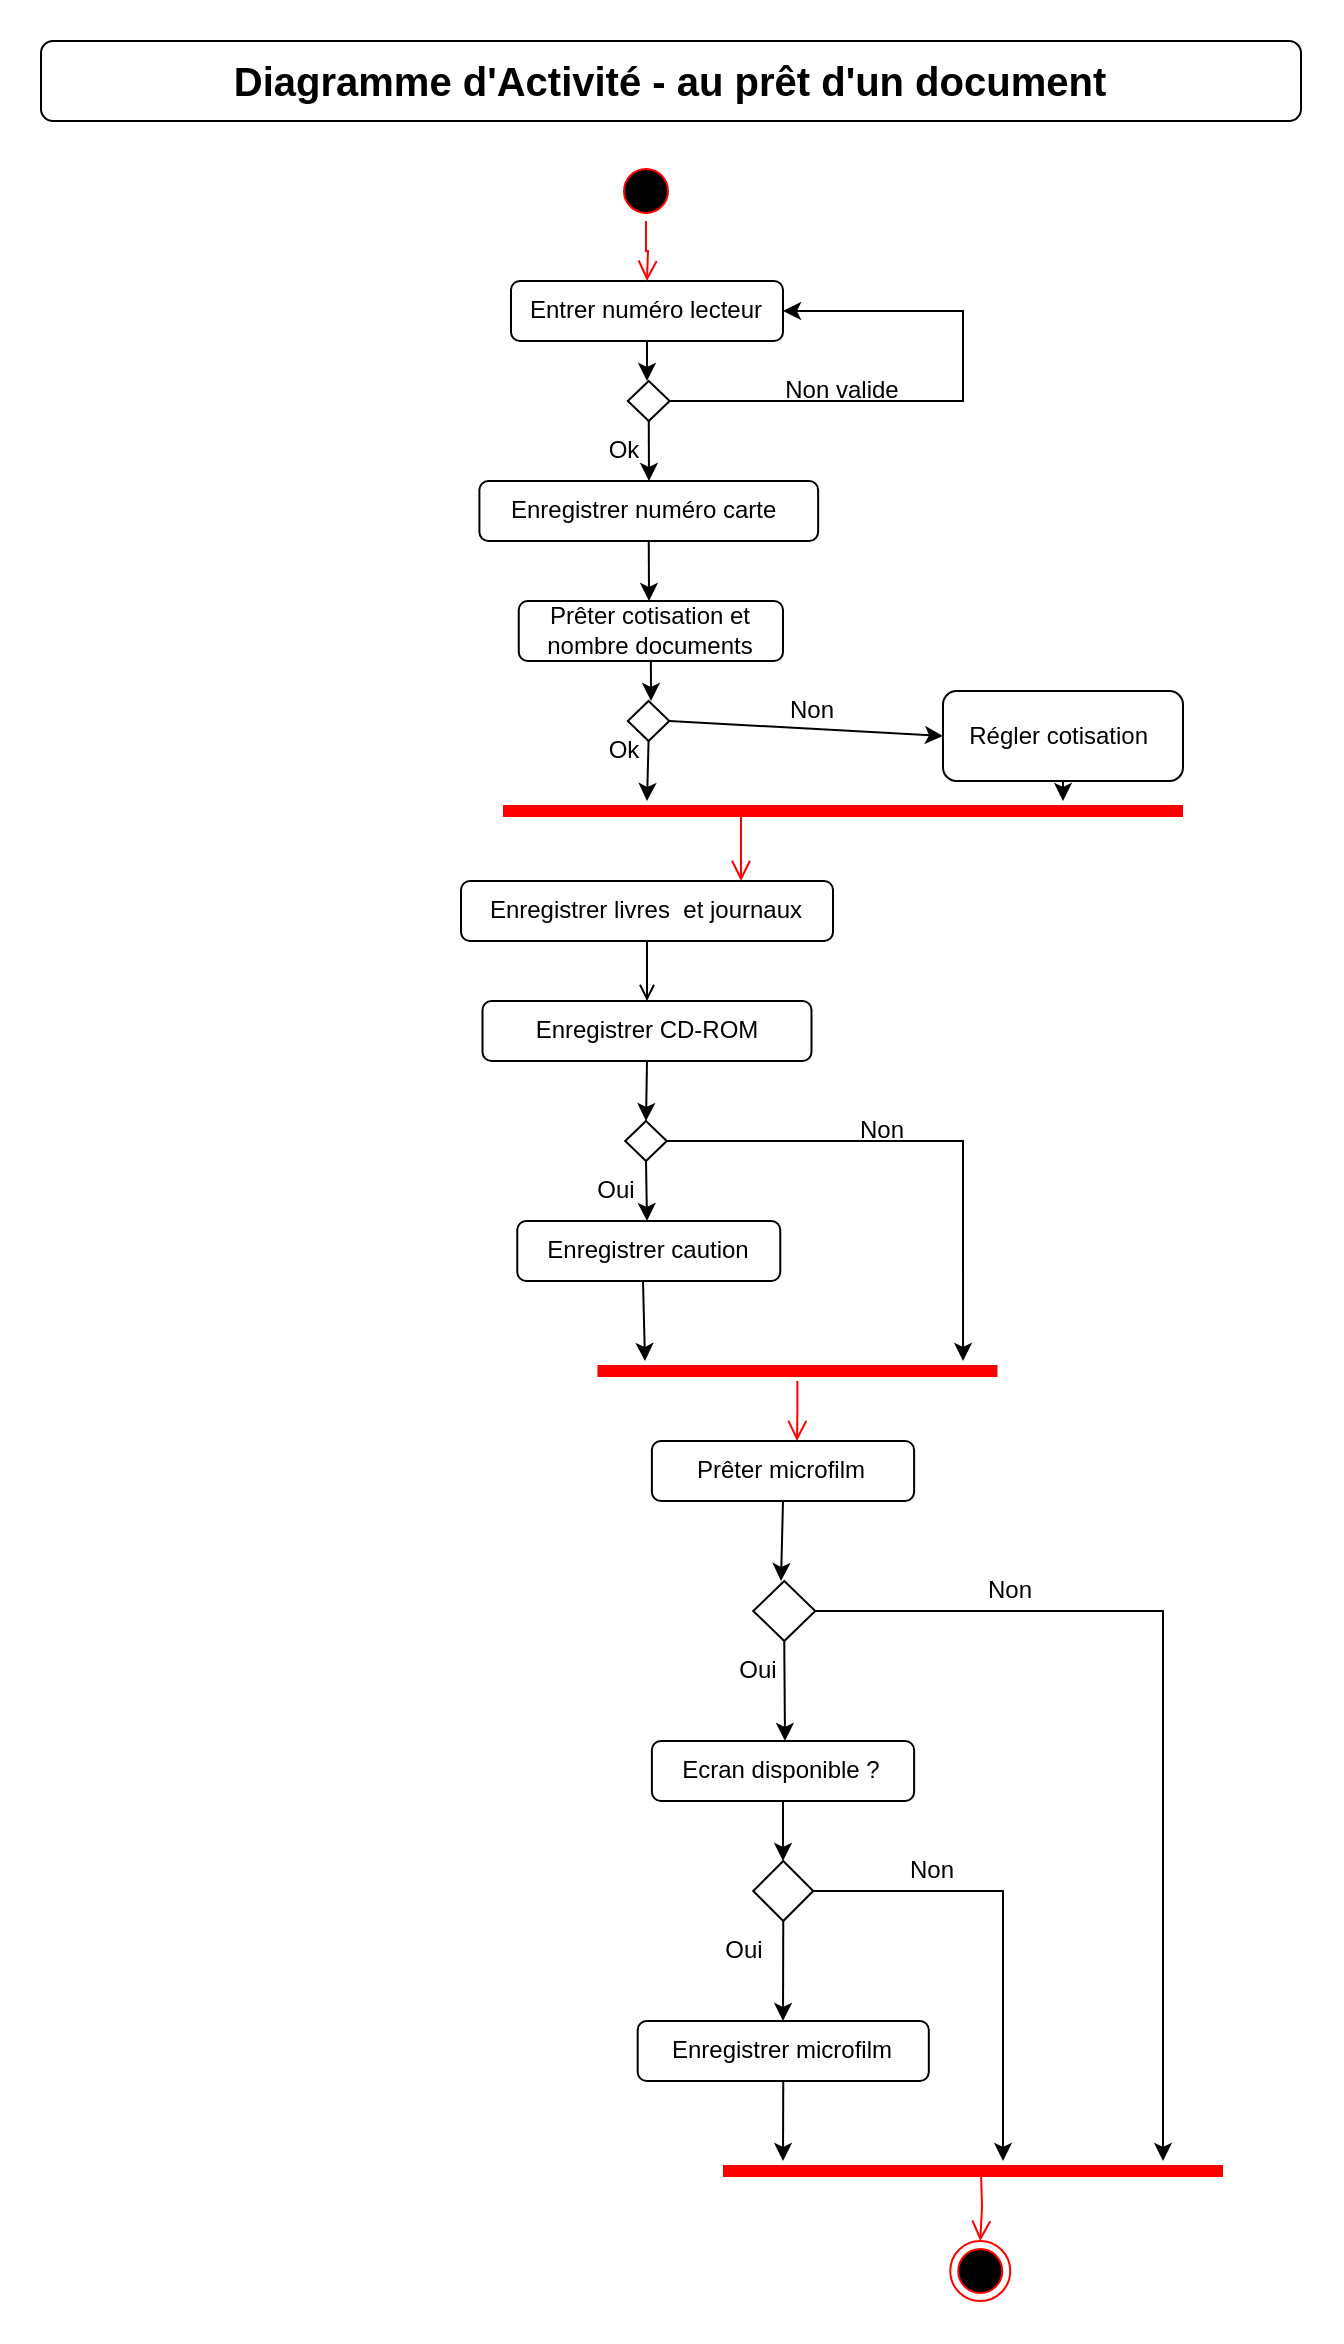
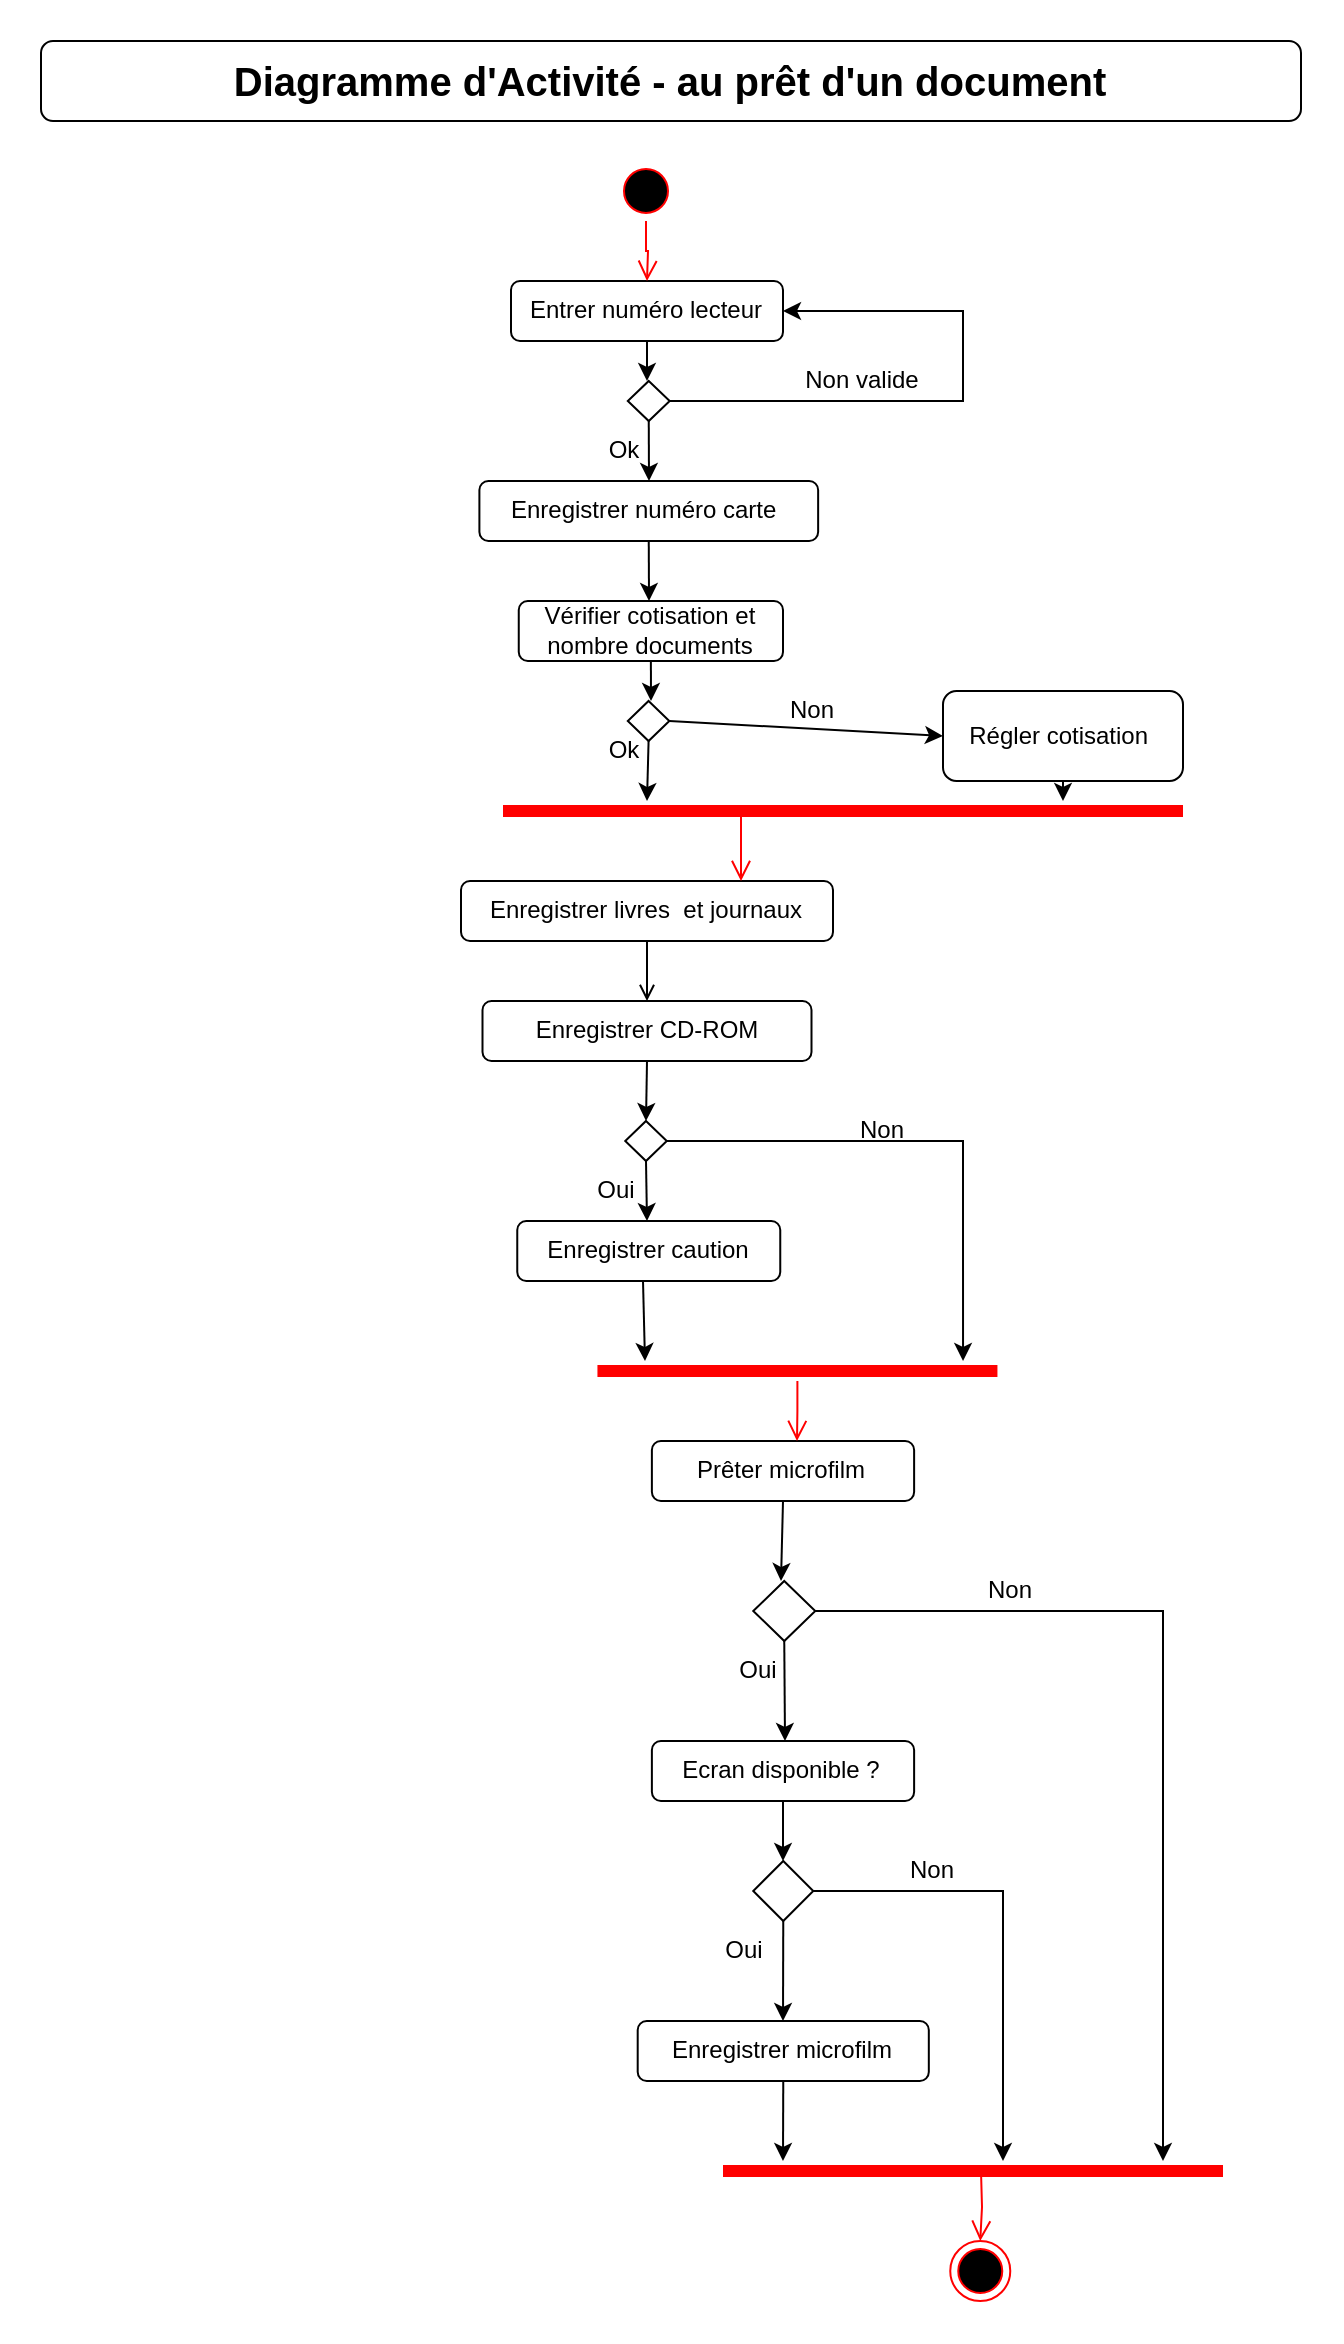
- <mxCell id="7" value="Non valide" style="text;html=1;strokeColor=none;fillColor=none;align=center;verticalAlign=middle;whiteSpace=wrap;rounded=0;" parent="1" vertex="1"><mxGeometry x="391" y="180" width="60" height="30" as="geometry" /></mxCell>
+ <mxCell id="7" value="Non valide" style="text;html=1;strokeColor=none;fillColor=none;align=center;verticalAlign=middle;whiteSpace=wrap;rounded=0;" parent="1" vertex="1"><mxGeometry x="401" y="175" width="60" height="30" as="geometry" /></mxCell>
- <mxCell id="46" value="&lt;font style=&quot;font-size: 12px&quot;&gt;Prêter cotisation et nombre documents&lt;/font&gt;" style="rounded=1;whiteSpace=wrap;html=1;fontSize=12;" parent="1" vertex="1"><mxGeometry x="258.88" y="300" width="132.12" height="30" as="geometry" /></mxCell>
+ <mxCell id="46" value="&lt;font style=&quot;font-size: 12px&quot;&gt;Vérifier cotisation et nombre documents&lt;/font&gt;" style="rounded=1;whiteSpace=wrap;html=1;fontSize=12;" parent="1" vertex="1"><mxGeometry x="258.88" y="300" width="132.12" height="30" as="geometry" /></mxCell>
